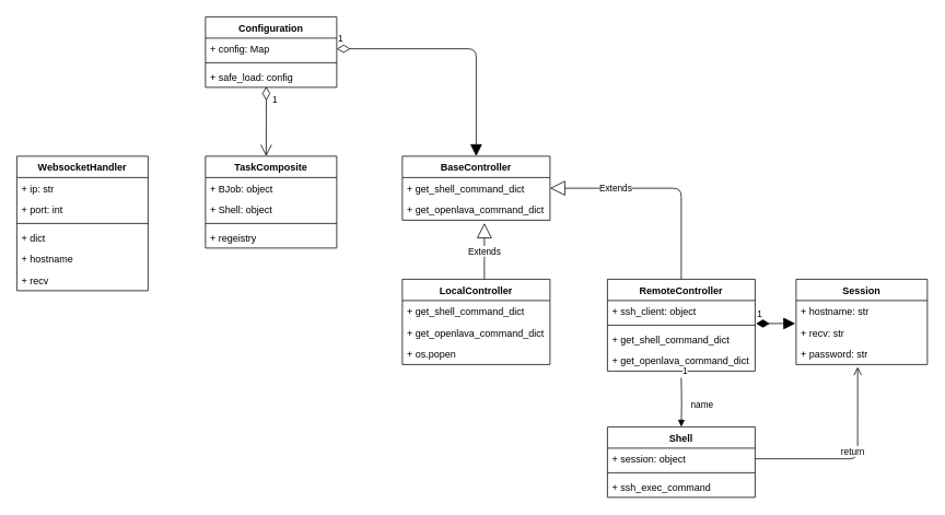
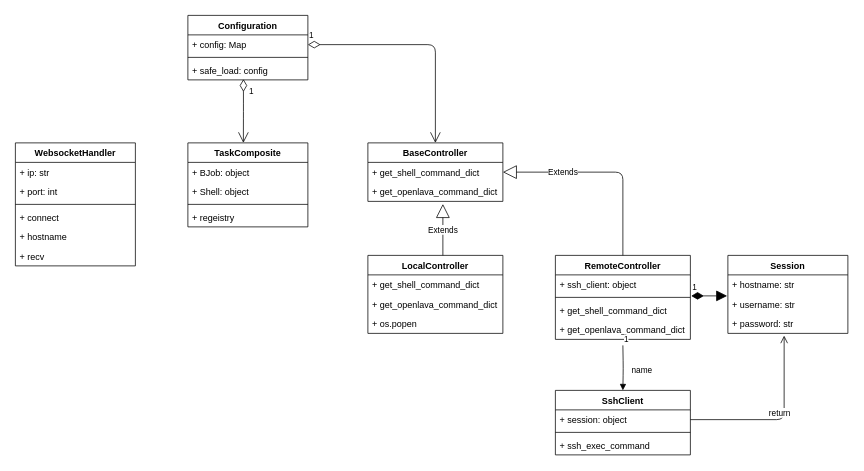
- <mxCell id="39" value="1" style="endArrow=block;html=1;endSize=12;startArrow=diamondThin;startSize=14;startFill=0;edgeStyle=orthogonalEdgeStyle;align=left;verticalAlign=bottom;exitX=1;exitY=0.5;exitDx=0;exitDy=0;" parent="1" source="3" target="18" edge="1"><mxGeometry x="-1" y="3" relative="1" as="geometry"><mxPoint x="480" y="370" as="sourcePoint" /><mxPoint x="640" y="370" as="targetPoint" /></mxGeometry></mxCell>
+ <mxCell id="39" value="1" style="endArrow=open;html=1;endSize=12;startArrow=diamondThin;startSize=14;startFill=0;edgeStyle=orthogonalEdgeStyle;align=left;verticalAlign=bottom;exitX=1;exitY=0.5;exitDx=0;exitDy=0;" parent="1" source="3" target="18" edge="1"><mxGeometry x="-1" y="3" relative="1" as="geometry"><mxPoint x="480" y="370" as="sourcePoint" /><mxPoint x="640" y="370" as="targetPoint" /></mxGeometry></mxCell>
- <mxCell id="10" value="+ dict&#10;" style="text;strokeColor=none;fillColor=none;align=left;verticalAlign=top;spacingLeft=4;spacingRight=4;overflow=hidden;rotatable=0;points=[[0,0.5],[1,0.5]];portConstraint=eastwest;" parent="6" vertex="1"><mxGeometry y="86" width="160" height="26" as="geometry" /></mxCell>
+ <mxCell id="10" value="+ connect&#10;" style="text;strokeColor=none;fillColor=none;align=left;verticalAlign=top;spacingLeft=4;spacingRight=4;overflow=hidden;rotatable=0;points=[[0,0.5],[1,0.5]];portConstraint=eastwest;" parent="6" vertex="1"><mxGeometry y="86" width="160" height="26" as="geometry" /></mxCell>
- <mxCell id="36" value="+ recv: str" style="text;strokeColor=none;fillColor=none;align=left;verticalAlign=top;spacingLeft=4;spacingRight=4;overflow=hidden;rotatable=0;points=[[0,0.5],[1,0.5]];portConstraint=eastwest;" parent="34" vertex="1"><mxGeometry y="52" width="160" height="26" as="geometry" /></mxCell>
+ <mxCell id="36" value="+ username: str" style="text;strokeColor=none;fillColor=none;align=left;verticalAlign=top;spacingLeft=4;spacingRight=4;overflow=hidden;rotatable=0;points=[[0,0.5],[1,0.5]];portConstraint=eastwest;" parent="34" vertex="1"><mxGeometry y="52" width="160" height="26" as="geometry" /></mxCell>
- <mxCell id="30" value="Shell" style="swimlane;fontStyle=1;align=center;verticalAlign=top;childLayout=stackLayout;horizontal=1;startSize=26;horizontalStack=0;resizeParent=1;resizeParentMax=0;resizeLast=0;collapsible=1;marginBottom=0;" parent="1" vertex="1"><mxGeometry x="740" y="520" width="180" height="86" as="geometry" /></mxCell>
+ <mxCell id="30" value="SshClient" style="swimlane;fontStyle=1;align=center;verticalAlign=top;childLayout=stackLayout;horizontal=1;startSize=26;horizontalStack=0;resizeParent=1;resizeParentMax=0;resizeLast=0;collapsible=1;marginBottom=0;" parent="1" vertex="1"><mxGeometry x="740" y="520" width="180" height="86" as="geometry" /></mxCell>
